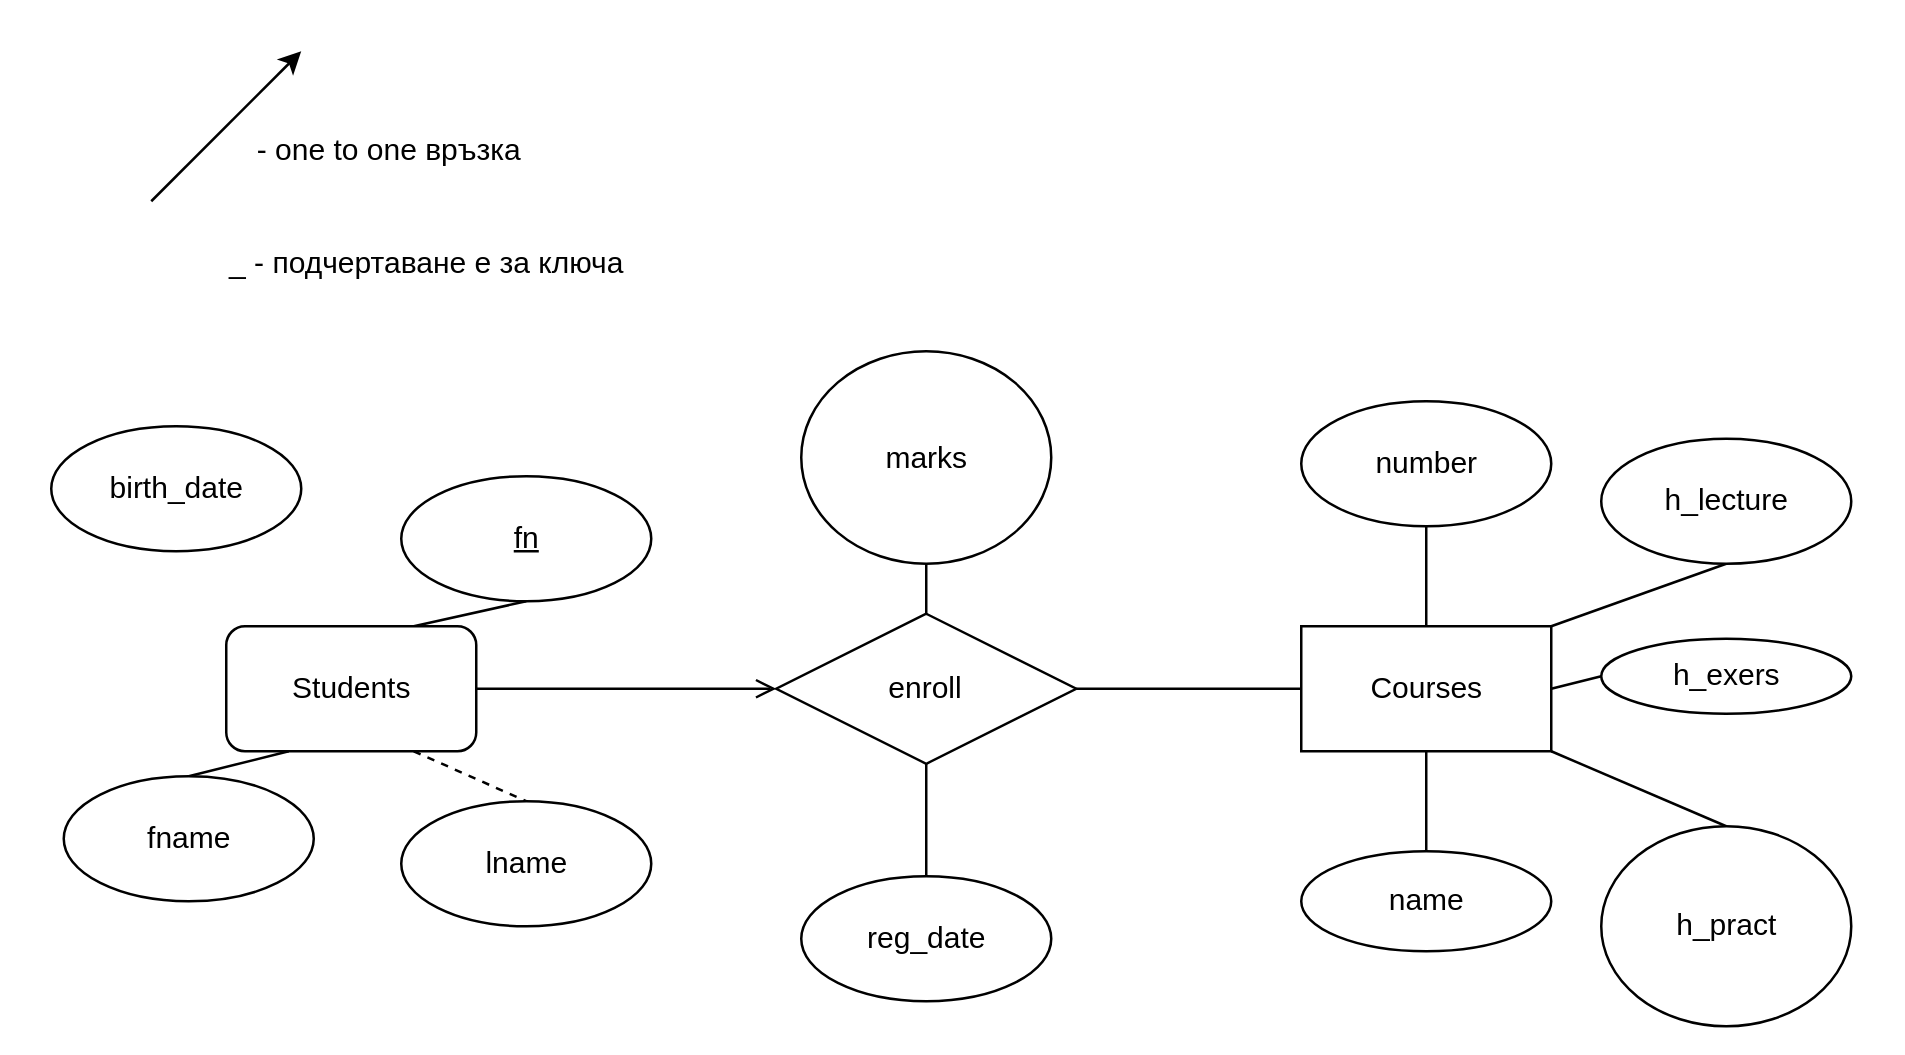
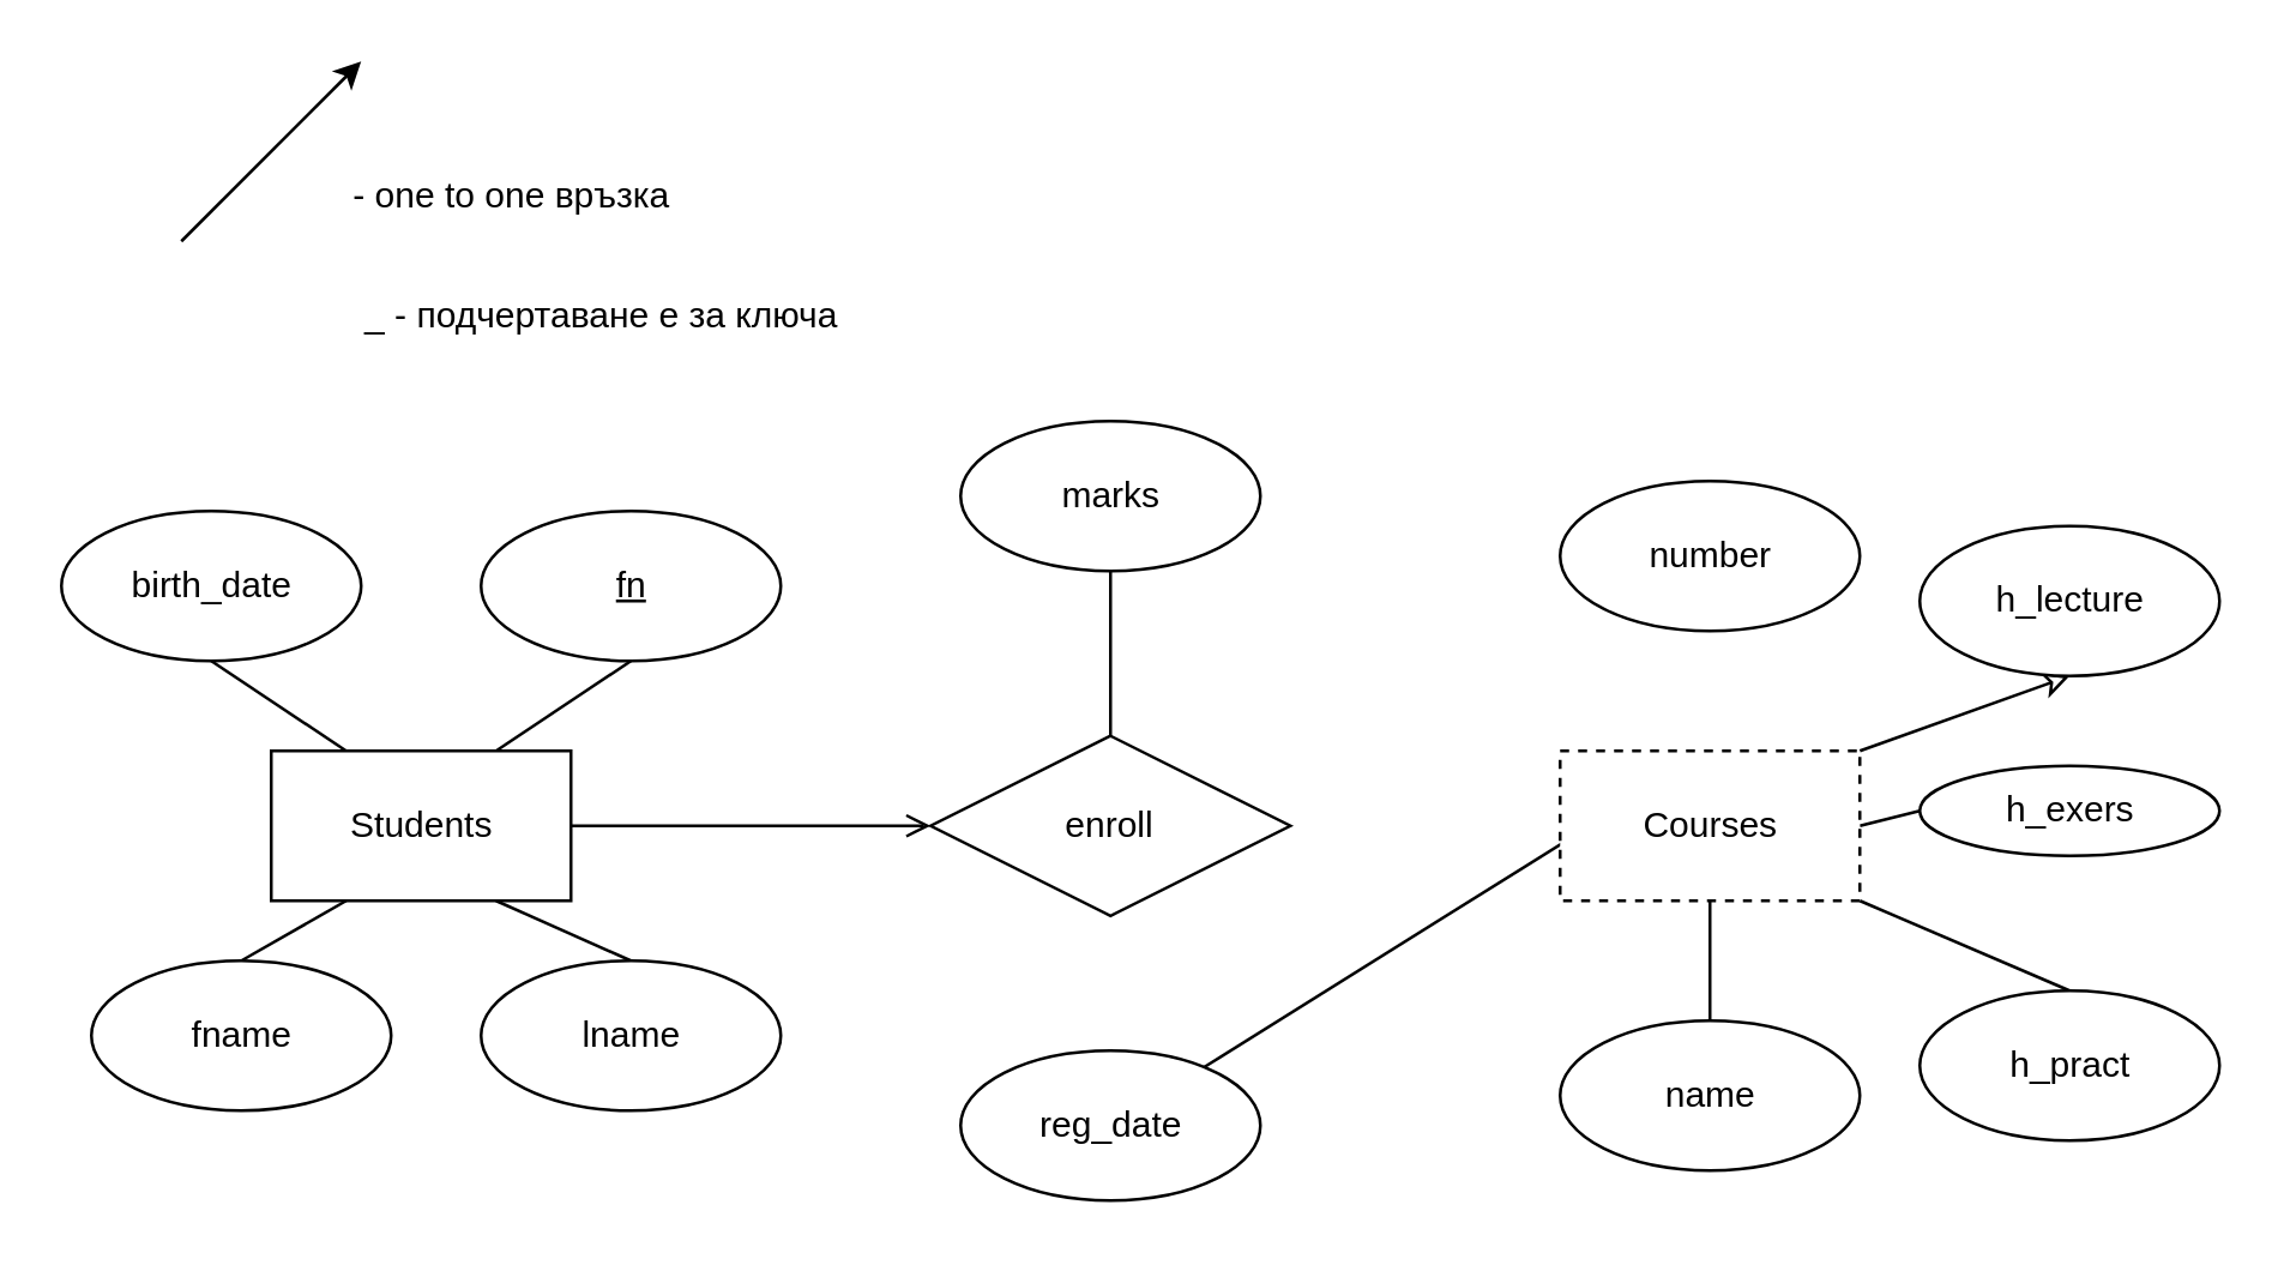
- <mxCell id="31" value="- one to one връзка" style="text;html=1;align=center;verticalAlign=middle;resizable=0;points=[];autosize=1;strokeColor=none;fillColor=none;rounded=0;shadow=0;glass=0;sketch=0;" parent="1" vertex="1"><mxGeometry x="90" y="45" width="130" height="30" as="geometry" /></mxCell>
+ <mxCell id="31" value="- one to one връзка" style="text;html=1;align=center;verticalAlign=middle;resizable=0;points=[];autosize=1;strokeColor=none;fillColor=none;rounded=0;shadow=0;glass=0;sketch=0;" parent="1" vertex="1"><mxGeometry x="105" y="50" width="130" height="30" as="geometry" /></mxCell>
- <mxCell id="29" value="_ - подчертаване е за ключа" style="text;html=1;align=center;verticalAlign=middle;resizable=0;points=[];autosize=1;strokeColor=none;fillColor=none;" parent="1" vertex="1"><mxGeometry x="80" y="90" width="180" height="30" as="geometry" /></mxCell>
+ <mxCell id="29" value="_ - подчертаване е за ключа" style="text;html=1;align=center;verticalAlign=middle;resizable=0;points=[];autosize=1;strokeColor=none;fillColor=none;" parent="1" vertex="1"><mxGeometry x="110" y="90" width="180" height="30" as="geometry" /></mxCell>
- <mxCell id="28" value="marks" style="shape=ellipse;html=1;dashed=0;whitespace=wrap;perimeter=ellipsePerimeter;" parent="1" vertex="1"><mxGeometry x="320" y="140" width="100" height="85" as="geometry" /></mxCell>
+ <mxCell id="28" value="marks" style="shape=ellipse;html=1;dashed=0;whitespace=wrap;perimeter=ellipsePerimeter;" parent="1" vertex="1"><mxGeometry x="320" y="140" width="100" height="50" as="geometry" /></mxCell>
- <mxCell id="10" value="&lt;u&gt;fn&lt;/u&gt;" style="shape=ellipse;html=1;dashed=0;whitespace=wrap;perimeter=ellipsePerimeter;" parent="1" vertex="1"><mxGeometry x="160" y="190" width="100" height="50" as="geometry" /></mxCell>
+ <mxCell id="10" value="&lt;u&gt;fn&lt;/u&gt;" style="shape=ellipse;html=1;dashed=0;whitespace=wrap;perimeter=ellipsePerimeter;" parent="1" vertex="1"><mxGeometry x="160" y="170" width="100" height="50" as="geometry" /></mxCell>
- <mxCell id="13" style="edgeStyle=none;html=1;exitX=1;exitY=0;exitDx=0;exitDy=0;entryX=0.5;entryY=1;entryDx=0;entryDy=0;endArrow=none;endFill=0;" parent="1" source="17" target="20" edge="1"><mxGeometry relative="1" as="geometry" /></mxCell>
+ <mxCell id="13" style="edgeStyle=none;html=1;exitX=1;exitY=0;exitDx=0;exitDy=0;entryX=0.5;entryY=1;entryDx=0;entryDy=0;endArrow=classic;endFill=0;" parent="1" source="17" target="20" edge="1"><mxGeometry relative="1" as="geometry" /></mxCell>
- <mxCell id="12" style="edgeStyle=none;html=1;exitX=0.5;exitY=0;exitDx=0;exitDy=0;entryX=0.5;entryY=1;entryDx=0;entryDy=0;endArrow=none;endFill=0;" parent="1" source="17" target="21" edge="1"><mxGeometry relative="1" as="geometry" /></mxCell>
+ <mxCell id="12" style="edgeStyle=none;html=1;exitX=0.5;exitY=0;exitDx=0;exitDy=0;endArrow=none;endFill=0;" parent="1" source="17" target="26" edge="1"><mxGeometry relative="1" as="geometry" /></mxCell>
+ <mxCell id="2" style="edgeStyle=none;html=1;exitX=0.25;exitY=0;exitDx=0;exitDy=0;entryX=0.5;entryY=1;entryDx=0;entryDy=0;endArrow=none;endFill=0;" parent="1" source="7" target="11" edge="1"><mxGeometry relative="1" as="geometry" /></mxCell>
- <mxCell id="7" value="Students" style="html=1;dashed=0;whitespace=wrap;glass=0;shadow=0;rounded=1;" parent="1" vertex="1"><mxGeometry x="90" y="250" width="100" height="50" as="geometry" /></mxCell>
+ <mxCell id="7" value="Students" style="html=1;dashed=0;whitespace=wrap;glass=0;rounded=0;shadow=0;" parent="1" vertex="1"><mxGeometry x="90" y="250" width="100" height="50" as="geometry" /></mxCell>
- <mxCell id="23" style="edgeStyle=none;html=1;exitX=1;exitY=0.5;exitDx=0;exitDy=0;entryX=0;entryY=0.5;entryDx=0;entryDy=0;endArrow=none;endFill=0;" parent="1" source="24" target="17" edge="1"><mxGeometry relative="1" as="geometry" /></mxCell>
- <mxCell id="17" value="Courses" style="html=1;dashed=0;whitespace=wrap;" parent="1" vertex="1"><mxGeometry x="520" y="250" width="100" height="50" as="geometry" /></mxCell>
+ <mxCell id="17" value="Courses" style="html=1;dashed=1;whitespace=wrap;" parent="1" vertex="1"><mxGeometry x="520" y="250" width="100" height="50" as="geometry" /></mxCell>
- <mxCell id="5" style="edgeStyle=none;html=1;exitX=0.75;exitY=1;exitDx=0;exitDy=0;entryX=0.5;entryY=0;entryDx=0;entryDy=0;endArrow=none;endFill=0;dashed=1;" parent="1" source="7" target="8" edge="1"><mxGeometry relative="1" as="geometry" /></mxCell>
+ <mxCell id="5" style="edgeStyle=none;html=1;exitX=0.75;exitY=1;exitDx=0;exitDy=0;entryX=0.5;entryY=0;entryDx=0;entryDy=0;endArrow=none;endFill=0;" parent="1" source="7" target="8" edge="1"><mxGeometry relative="1" as="geometry" /></mxCell>
- <mxCell id="25" style="edgeStyle=none;html=1;exitX=0.5;exitY=0;exitDx=0;exitDy=0;entryX=0.5;entryY=1;entryDx=0;entryDy=0;endArrow=none;endFill=0;" parent="1" source="26" target="24" edge="1"><mxGeometry relative="1" as="geometry" /></mxCell>
- <mxCell id="9" value="fname" style="shape=ellipse;html=1;dashed=0;whitespace=wrap;perimeter=ellipsePerimeter;shadow=0;" parent="1" vertex="1"><mxGeometry x="25" y="310" width="100" height="50" as="geometry" /></mxCell>
+ <mxCell id="9" value="fname" style="shape=ellipse;html=1;dashed=0;whitespace=wrap;perimeter=ellipsePerimeter;shadow=0;" parent="1" vertex="1"><mxGeometry x="30" y="320" width="100" height="50" as="geometry" /></mxCell>
- <mxCell id="22" value="name" style="shape=ellipse;html=1;dashed=0;whitespace=wrap;perimeter=ellipsePerimeter;" parent="1" vertex="1"><mxGeometry x="520" y="340" width="100" height="40" as="geometry" /></mxCell>
+ <mxCell id="22" value="name" style="shape=ellipse;html=1;dashed=0;whitespace=wrap;perimeter=ellipsePerimeter;" parent="1" vertex="1"><mxGeometry x="520" y="340" width="100" height="50" as="geometry" /></mxCell>
- <mxCell id="19" value="h_pract" style="shape=ellipse;html=1;dashed=0;whitespace=wrap;perimeter=ellipsePerimeter;" parent="1" vertex="1"><mxGeometry x="640" y="330" width="100" height="80" as="geometry" /></mxCell>
+ <mxCell id="19" value="h_pract" style="shape=ellipse;html=1;dashed=0;whitespace=wrap;perimeter=ellipsePerimeter;" parent="1" vertex="1"><mxGeometry x="640" y="330" width="100" height="50" as="geometry" /></mxCell>
